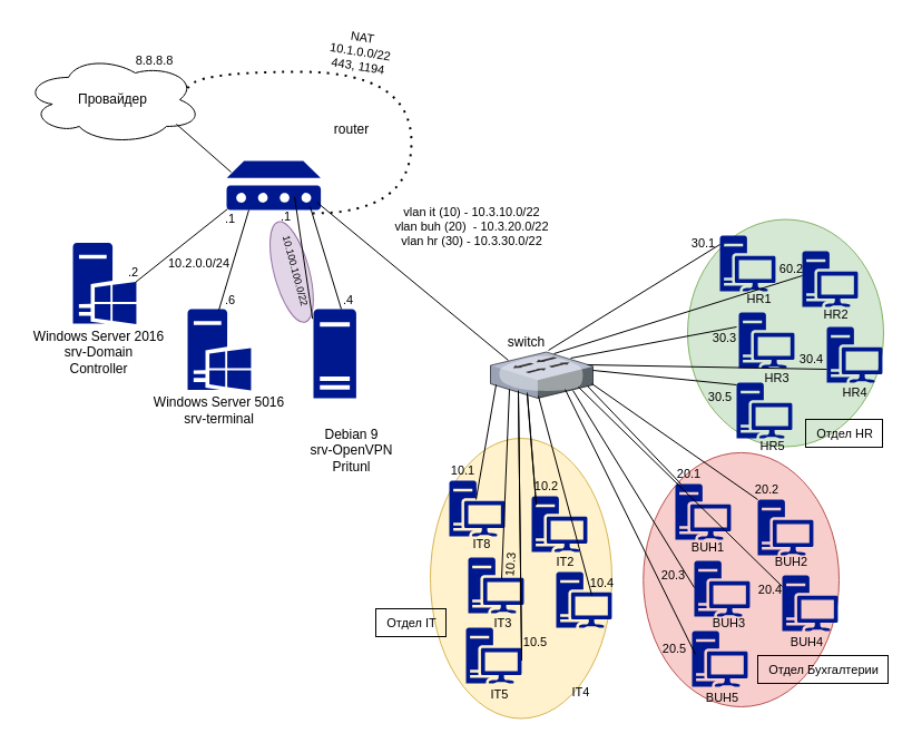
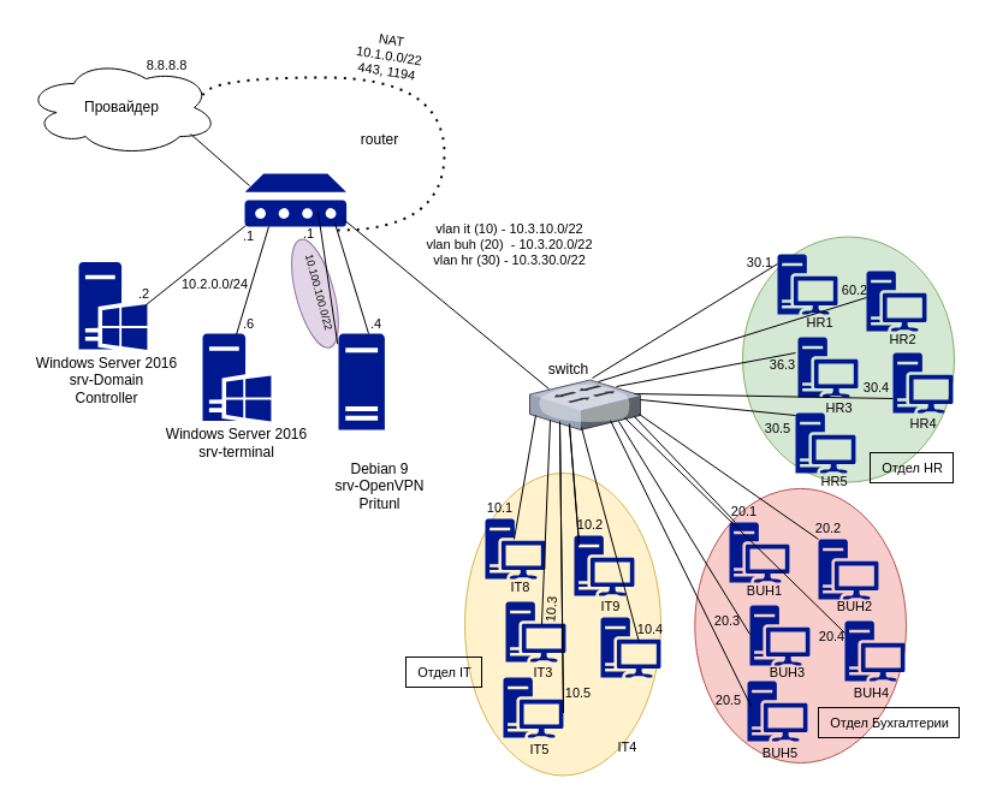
- <mxCell id="92" value="30.3" style="text;html=1;align=center;verticalAlign=middle;resizable=0;points=[];autosize=1;strokeColor=none;fillColor=none;fontSize=11;fontFamily=Helvetica;fontColor=default;" parent="1" vertex="1"><mxGeometry x="630" y="290.5" width="39" height="25" as="geometry" /></mxCell>
+ <mxCell id="92" value="36.3" style="text;html=1;align=center;verticalAlign=middle;resizable=0;points=[];autosize=1;strokeColor=none;fillColor=none;fontSize=11;fontFamily=Helvetica;fontColor=default;" parent="1" vertex="1"><mxGeometry x="630" y="290.5" width="39" height="25" as="geometry" /></mxCell>
- <mxCell id="54" value="Windows Server 5016&lt;br&gt;srv-terminal" style="text;html=1;align=center;verticalAlign=middle;resizable=0;points=[];autosize=1;strokeColor=none;fillColor=none;" parent="1" vertex="1"><mxGeometry x="128.97" y="347.5" width="135" height="41" as="geometry" /></mxCell>
+ <mxCell id="54" value="Windows Server 2016&lt;br&gt;srv-terminal" style="text;html=1;align=center;verticalAlign=middle;resizable=0;points=[];autosize=1;strokeColor=none;fillColor=none;" parent="1" vertex="1"><mxGeometry x="128.97" y="347.5" width="135" height="41" as="geometry" /></mxCell>
- <mxCell id="67" value="IT2" style="text;html=1;align=center;verticalAlign=middle;resizable=0;points=[];autosize=1;strokeColor=none;fillColor=none;fontSize=11;fontFamily=Helvetica;fontColor=default;" parent="1" vertex="1"><mxGeometry x="490" y="491" width="34" height="25" as="geometry" /></mxCell>
+ <mxCell id="67" value="IT9" style="text;html=1;align=center;verticalAlign=middle;resizable=0;points=[];autosize=1;strokeColor=none;fillColor=none;fontSize=11;fontFamily=Helvetica;fontColor=default;" parent="1" vertex="1"><mxGeometry x="490" y="491" width="34" height="25" as="geometry" /></mxCell>
